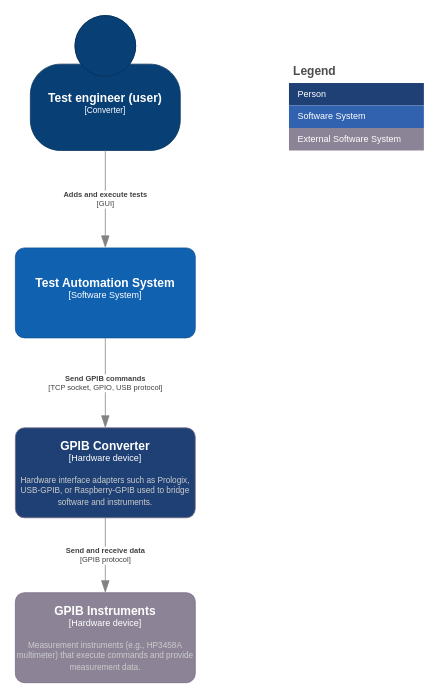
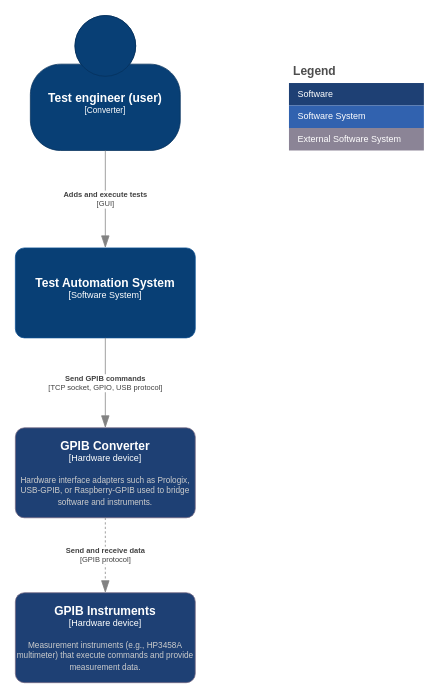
- <mxCell id="8" value="Person" style="shape=partialRectangle;html=1;whiteSpace=wrap;connectable=0;strokeColor=inherit;overflow=hidden;fillColor=#1E4074;top=0;left=0;bottom=0;right=0;pointerEvents=1;fontSize=12;align=left;fontColor=#FFFFFF;gradientColor=none;spacingLeft=10;spacingRight=4;" parent="7" vertex="1"><mxGeometry width="180" height="30" as="geometry"><mxRectangle width="180" height="30" as="alternateBounds" /></mxGeometry></mxCell>
+ <mxCell id="8" value="Software" style="shape=partialRectangle;html=1;whiteSpace=wrap;connectable=0;strokeColor=inherit;overflow=hidden;fillColor=#1E4074;top=0;left=0;bottom=0;right=0;pointerEvents=1;fontSize=12;align=left;fontColor=#FFFFFF;gradientColor=none;spacingLeft=10;spacingRight=4;" parent="7" vertex="1"><mxGeometry width="180" height="30" as="geometry"><mxRectangle width="180" height="30" as="alternateBounds" /></mxGeometry></mxCell>
- <mxCell id="3" value="&lt;font style=&quot;font-size: 16px&quot;&gt;&lt;b&gt;Test Automation System&lt;/b&gt;&lt;/font&gt;&lt;div&gt;[Software System]&lt;/div&gt;&lt;br&gt;&lt;div&gt;&lt;font style=&quot;font-size: 11px&quot;&gt;&lt;font color=&quot;#cccccc&quot;&gt;&lt;/font&gt;&lt;/div&gt;" style="rounded=1;whiteSpace=wrap;html=1;labelBackgroundColor=none;fillColor=#1061B0;fontColor=#ffffff;align=center;arcSize=10;strokeColor=#0D5091;metaEdit=1;resizable=0;points=[[0.25,0,0],[0.5,0,0],[0.75,0,0],[1,0.25,0],[1,0.5,0],[1,0.75,0],[0.75,1,0],[0.5,1,0],[0.25,1,0],[0,0.75,0],[0,0.5,0],[0,0.25,0]];" parent="1" vertex="1"><mxGeometry x="20" y="330" width="240" height="120" as="geometry" /></mxCell>
+ <mxCell id="3" value="&lt;font style=&quot;font-size: 16px&quot;&gt;&lt;b&gt;Test Automation System&lt;/b&gt;&lt;/font&gt;&lt;div&gt;[Software System]&lt;/div&gt;&lt;br&gt;&lt;div&gt;&lt;font style=&quot;font-size: 11px&quot;&gt;&lt;font color=&quot;#cccccc&quot;&gt;&lt;/font&gt;&lt;/div&gt;" style="rounded=1;whiteSpace=wrap;html=1;labelBackgroundColor=none;fillColor=#083f75;fontColor=#ffffff;align=center;arcSize=10;strokeColor=#0D5091;metaEdit=1;resizable=0;points=[[0.25,0,0],[0.5,0,0],[0.75,0,0],[1,0.25,0],[1,0.5,0],[1,0.75,0],[0.75,1,0],[0.5,1,0],[0.25,1,0],[0,0.75,0],[0,0.5,0],[0,0.25,0]];" parent="1" vertex="1"><mxGeometry x="20" y="330" width="240" height="120" as="geometry" /></mxCell>
- <mxCell id="15" value="&lt;div style=&quot;text-align: left&quot;&gt;&lt;div style=&quot;text-align: center&quot;&gt;&lt;b&gt;Send and receive data&lt;/b&gt;&lt;/div&gt;&lt;div style=&quot;text-align: center&quot;&gt;[GPIB protocol]&lt;/div&gt;&lt;/div&gt;" style="endArrow=blockThin;html=1;fontSize=10;fontColor=#404040;strokeWidth=1;endFill=1;strokeColor=#828282;elbow=vertical;metaEdit=1;endSize=14;startSize=14;jumpStyle=arc;jumpSize=16;rounded=0;edgeStyle=orthogonalEdgeStyle;entryX=0.5;entryY=0;entryDx=0;entryDy=0;entryPerimeter=0;exitX=0.5;exitY=1;exitDx=0;exitDy=0;exitPerimeter=0;" parent="1" source="4" target="5" edge="1"><mxGeometry width="240" relative="1" as="geometry"><mxPoint x="25" y="720" as="sourcePoint" /><mxPoint x="265" y="720" as="targetPoint" /></mxGeometry></mxCell>
+ <mxCell id="15" value="&lt;div style=&quot;text-align: left&quot;&gt;&lt;div style=&quot;text-align: center&quot;&gt;&lt;b&gt;Send and receive data&lt;/b&gt;&lt;/div&gt;&lt;div style=&quot;text-align: center&quot;&gt;[GPIB protocol]&lt;/div&gt;&lt;/div&gt;" style="endArrow=blockThin;html=1;fontSize=10;fontColor=#404040;strokeWidth=1;endFill=1;strokeColor=#828282;elbow=vertical;metaEdit=1;endSize=14;startSize=14;jumpStyle=arc;jumpSize=16;rounded=0;edgeStyle=orthogonalEdgeStyle;entryX=0.5;entryY=0;entryDx=0;entryDy=0;entryPerimeter=0;exitX=0.5;exitY=1;exitDx=0;exitDy=0;exitPerimeter=0;dashed=1;" parent="1" source="4" target="5" edge="1"><mxGeometry width="240" relative="1" as="geometry"><mxPoint x="25" y="720" as="sourcePoint" /><mxPoint x="265" y="720" as="targetPoint" /></mxGeometry></mxCell>
- <mxCell id="5" value="&lt;font style=&quot;font-size: 16px&quot;&gt;&lt;b&gt;GPIB Instruments&lt;/b&gt;&lt;/font&gt;&lt;div&gt;[Hardware device]&lt;/div&gt;&lt;br&gt;&lt;div&gt;&lt;font style=&quot;font-size: 11px&quot;&gt;&lt;font color=&quot;#cccccc&quot;&gt;Measurement instruments (e.g., HP3458A multimeter) that execute commands and provide measurement data.&lt;/font&gt;&lt;/div&gt;" style="rounded=1;whiteSpace=wrap;html=1;labelBackgroundColor=none;fillColor=#8C8496;fontColor=#ffffff;align=center;arcSize=10;strokeColor=#736782;metaEdit=1;resizable=0;points=[[0.25,0,0],[0.5,0,0],[0.75,0,0],[1,0.25,0],[1,0.5,0],[1,0.75,0],[0.75,1,0],[0.5,1,0],[0.25,1,0],[0,0.75,0],[0,0.5,0],[0,0.25,0]];" parent="1" vertex="1"><mxGeometry x="20" y="790" width="240" height="120" as="geometry" /></mxCell>
+ <mxCell id="5" value="&lt;font style=&quot;font-size: 16px&quot;&gt;&lt;b&gt;GPIB Instruments&lt;/b&gt;&lt;/font&gt;&lt;div&gt;[Hardware device]&lt;/div&gt;&lt;br&gt;&lt;div&gt;&lt;font style=&quot;font-size: 11px&quot;&gt;&lt;font color=&quot;#cccccc&quot;&gt;Measurement instruments (e.g., HP3458A multimeter) that execute commands and provide measurement data.&lt;/font&gt;&lt;/div&gt;" style="rounded=1;whiteSpace=wrap;html=1;labelBackgroundColor=none;fillColor=#1e4074;fontColor=#ffffff;align=center;arcSize=10;strokeColor=#736782;metaEdit=1;resizable=0;points=[[0.25,0,0],[0.5,0,0],[0.75,0,0],[1,0.25,0],[1,0.5,0],[1,0.75,0],[0.75,1,0],[0.5,1,0],[0.25,1,0],[0,0.75,0],[0,0.5,0],[0,0.25,0]];" parent="1" vertex="1"><mxGeometry x="20" y="790" width="240" height="120" as="geometry" /></mxCell>
